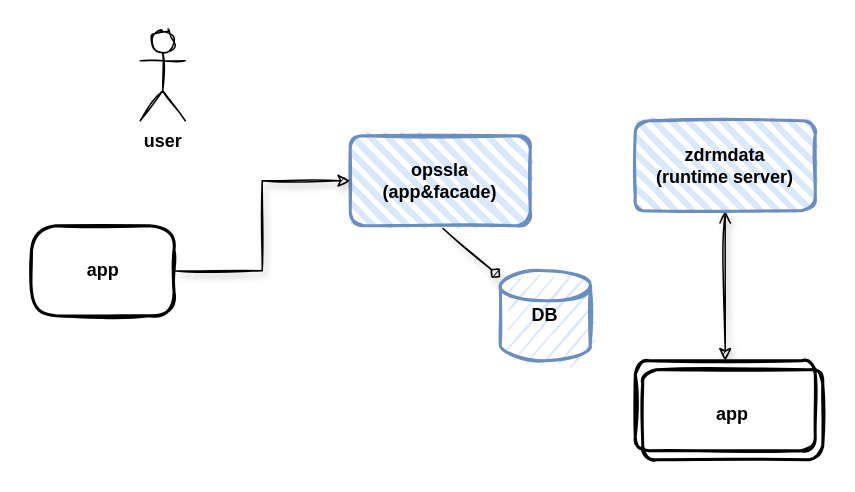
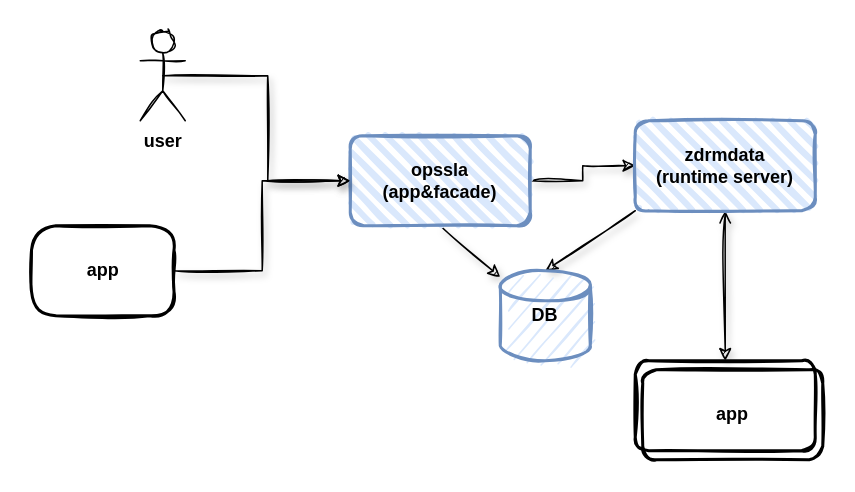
+ <mxCell id="9" style="edgeStyle=orthogonalEdgeStyle;rounded=0;orthogonalLoop=1;jettySize=auto;html=1;exitX=0.5;exitY=0.5;exitDx=0;exitDy=0;exitPerimeter=0;entryX=0;entryY=0.5;entryDx=0;entryDy=0;shadow=1;sketch=1;" edge="1" parent="1" source="10" target="4"><mxGeometry relative="1" as="geometry"><mxPoint x="473" y="-40" as="targetPoint" /></mxGeometry></mxCell>
+ <mxCell id="2" style="edgeStyle=orthogonalEdgeStyle;rounded=0;orthogonalLoop=1;jettySize=auto;html=1;exitX=1;exitY=0.5;exitDx=0;exitDy=0;entryX=0;entryY=0.5;entryDx=0;entryDy=0;shadow=1;sketch=1;" edge="1" parent="1" source="4" target="7"><mxGeometry relative="1" as="geometry" /></mxCell>
+ <mxCell id="6" style="edgeStyle=none;rounded=1;sketch=1;orthogonalLoop=1;jettySize=auto;html=1;exitX=0;exitY=1;exitDx=0;exitDy=0;entryX=0.5;entryY=0;entryDx=0;entryDy=0;entryPerimeter=0;shadow=1;startArrow=none;startFill=0;" edge="1" parent="1" source="7" target="14"><mxGeometry relative="1" as="geometry" /></mxCell>
- <mxCell id="3" style="edgeStyle=none;rounded=1;sketch=1;orthogonalLoop=1;jettySize=auto;html=1;exitX=0.5;exitY=1;exitDx=0;exitDy=0;shadow=1;startArrow=none;startFill=0;endArrow=diamond;" edge="1" parent="1" source="4" target="14"><mxGeometry relative="1" as="geometry" /></mxCell>
+ <mxCell id="3" style="edgeStyle=none;rounded=1;sketch=1;orthogonalLoop=1;jettySize=auto;html=1;exitX=0.5;exitY=1;exitDx=0;exitDy=0;shadow=1;startArrow=none;startFill=0;" edge="1" parent="1" source="4" target="14"><mxGeometry relative="1" as="geometry" /></mxCell>
